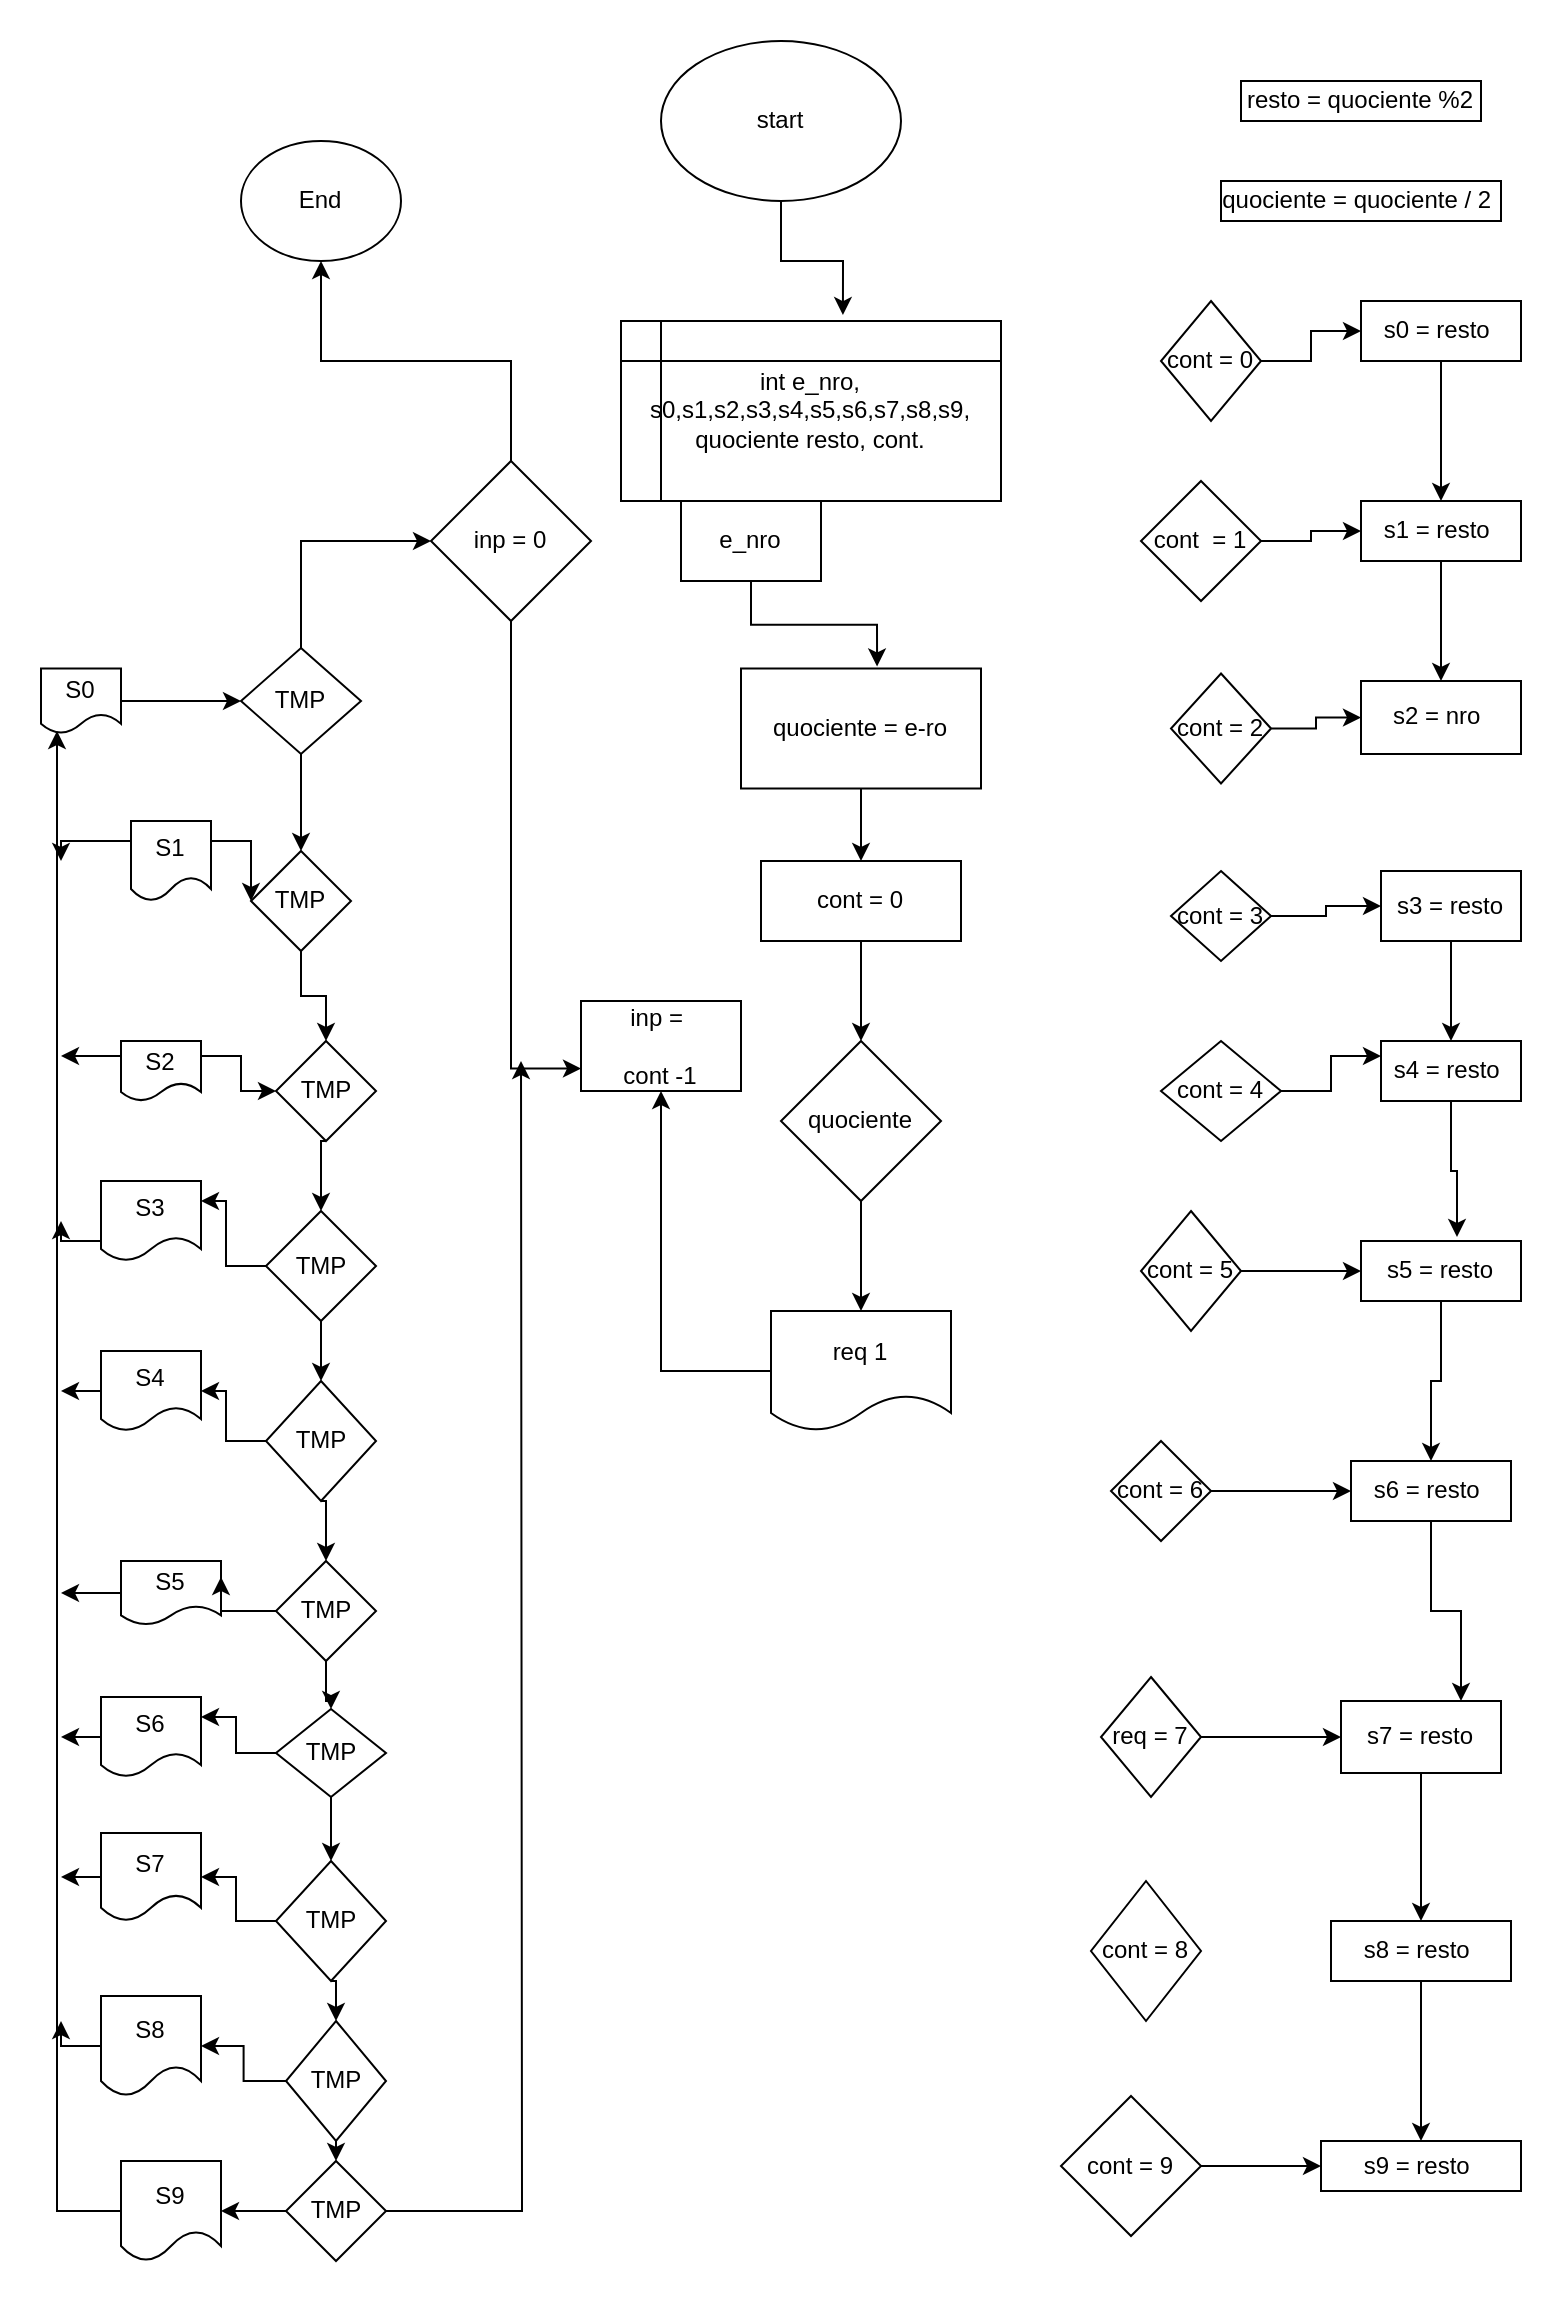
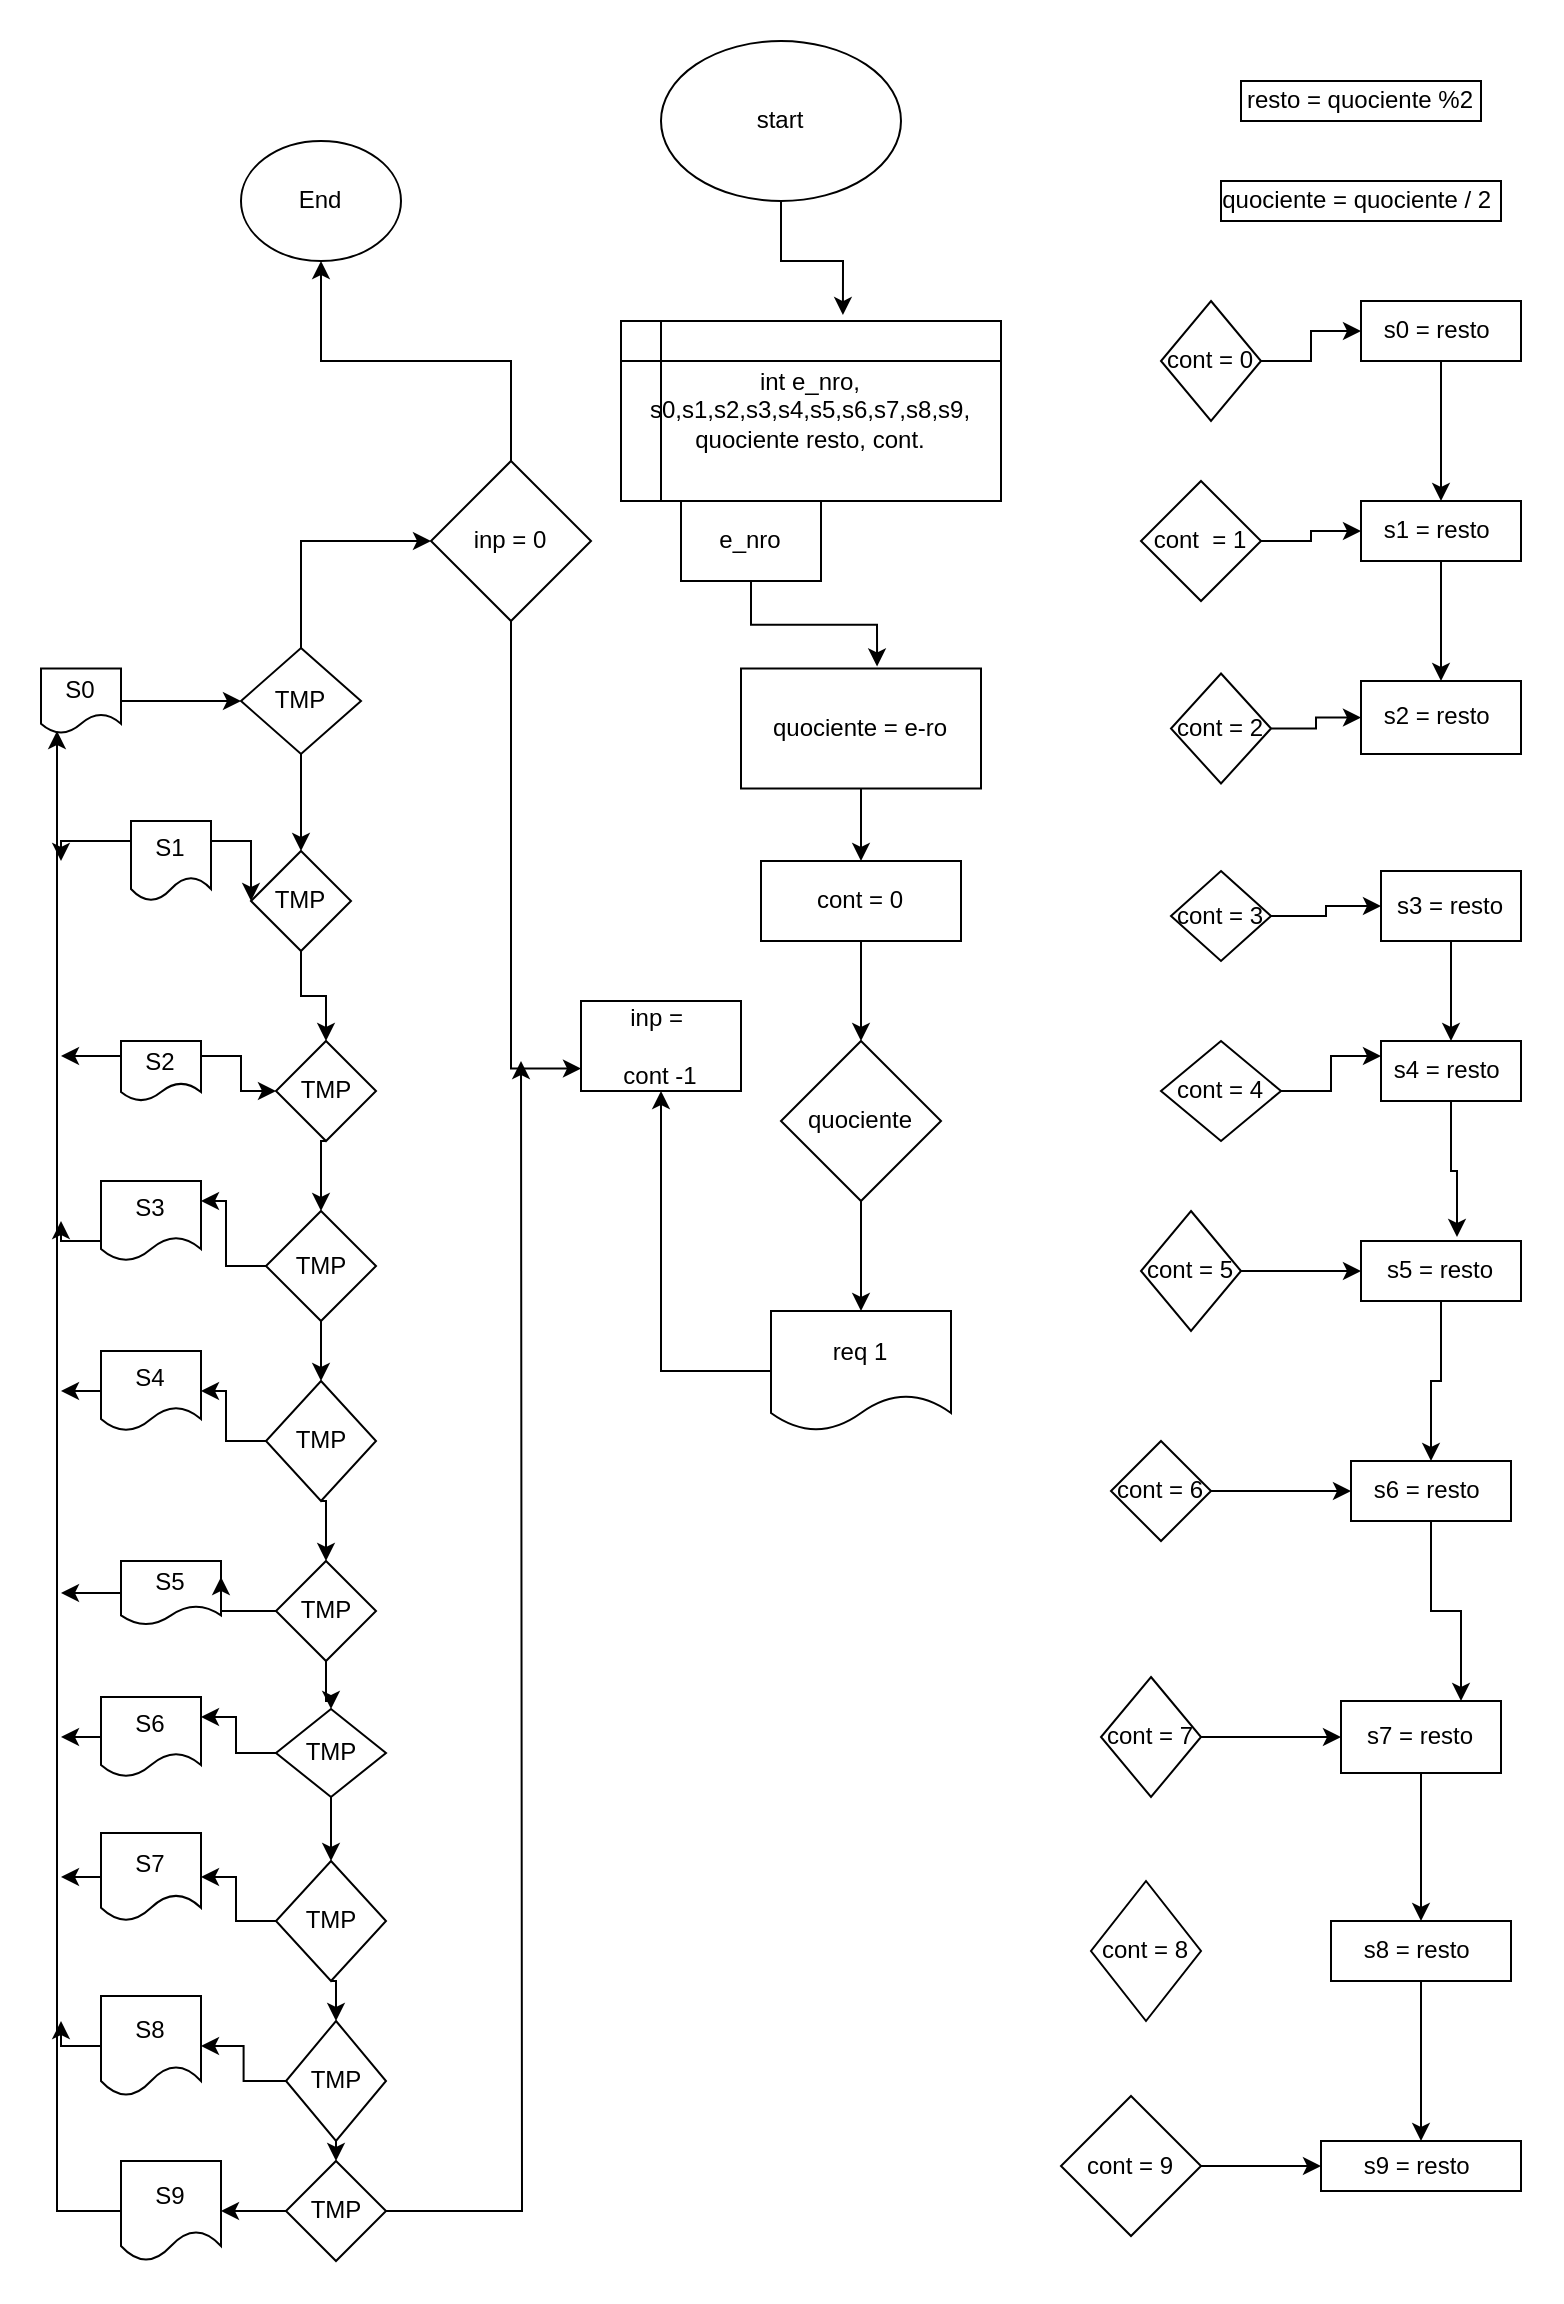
- <mxCell id="42" value="s2 = nro&amp;nbsp;" style="rounded=0;whiteSpace=wrap;html=1;" vertex="1" parent="1"><mxGeometry x="680" y="340" width="80" height="36.5" as="geometry" /></mxCell>
+ <mxCell id="42" value="s2 = resto&amp;nbsp;" style="rounded=0;whiteSpace=wrap;html=1;" vertex="1" parent="1"><mxGeometry x="680" y="340" width="80" height="36.5" as="geometry" /></mxCell>
- <mxCell id="71" value="req = 7" style="rhombus;whiteSpace=wrap;html=1;" vertex="1" parent="1"><mxGeometry x="550" y="838" width="50" height="60" as="geometry" /></mxCell>
+ <mxCell id="71" value="cont = 7" style="rhombus;whiteSpace=wrap;html=1;" vertex="1" parent="1"><mxGeometry x="550" y="838" width="50" height="60" as="geometry" /></mxCell>
